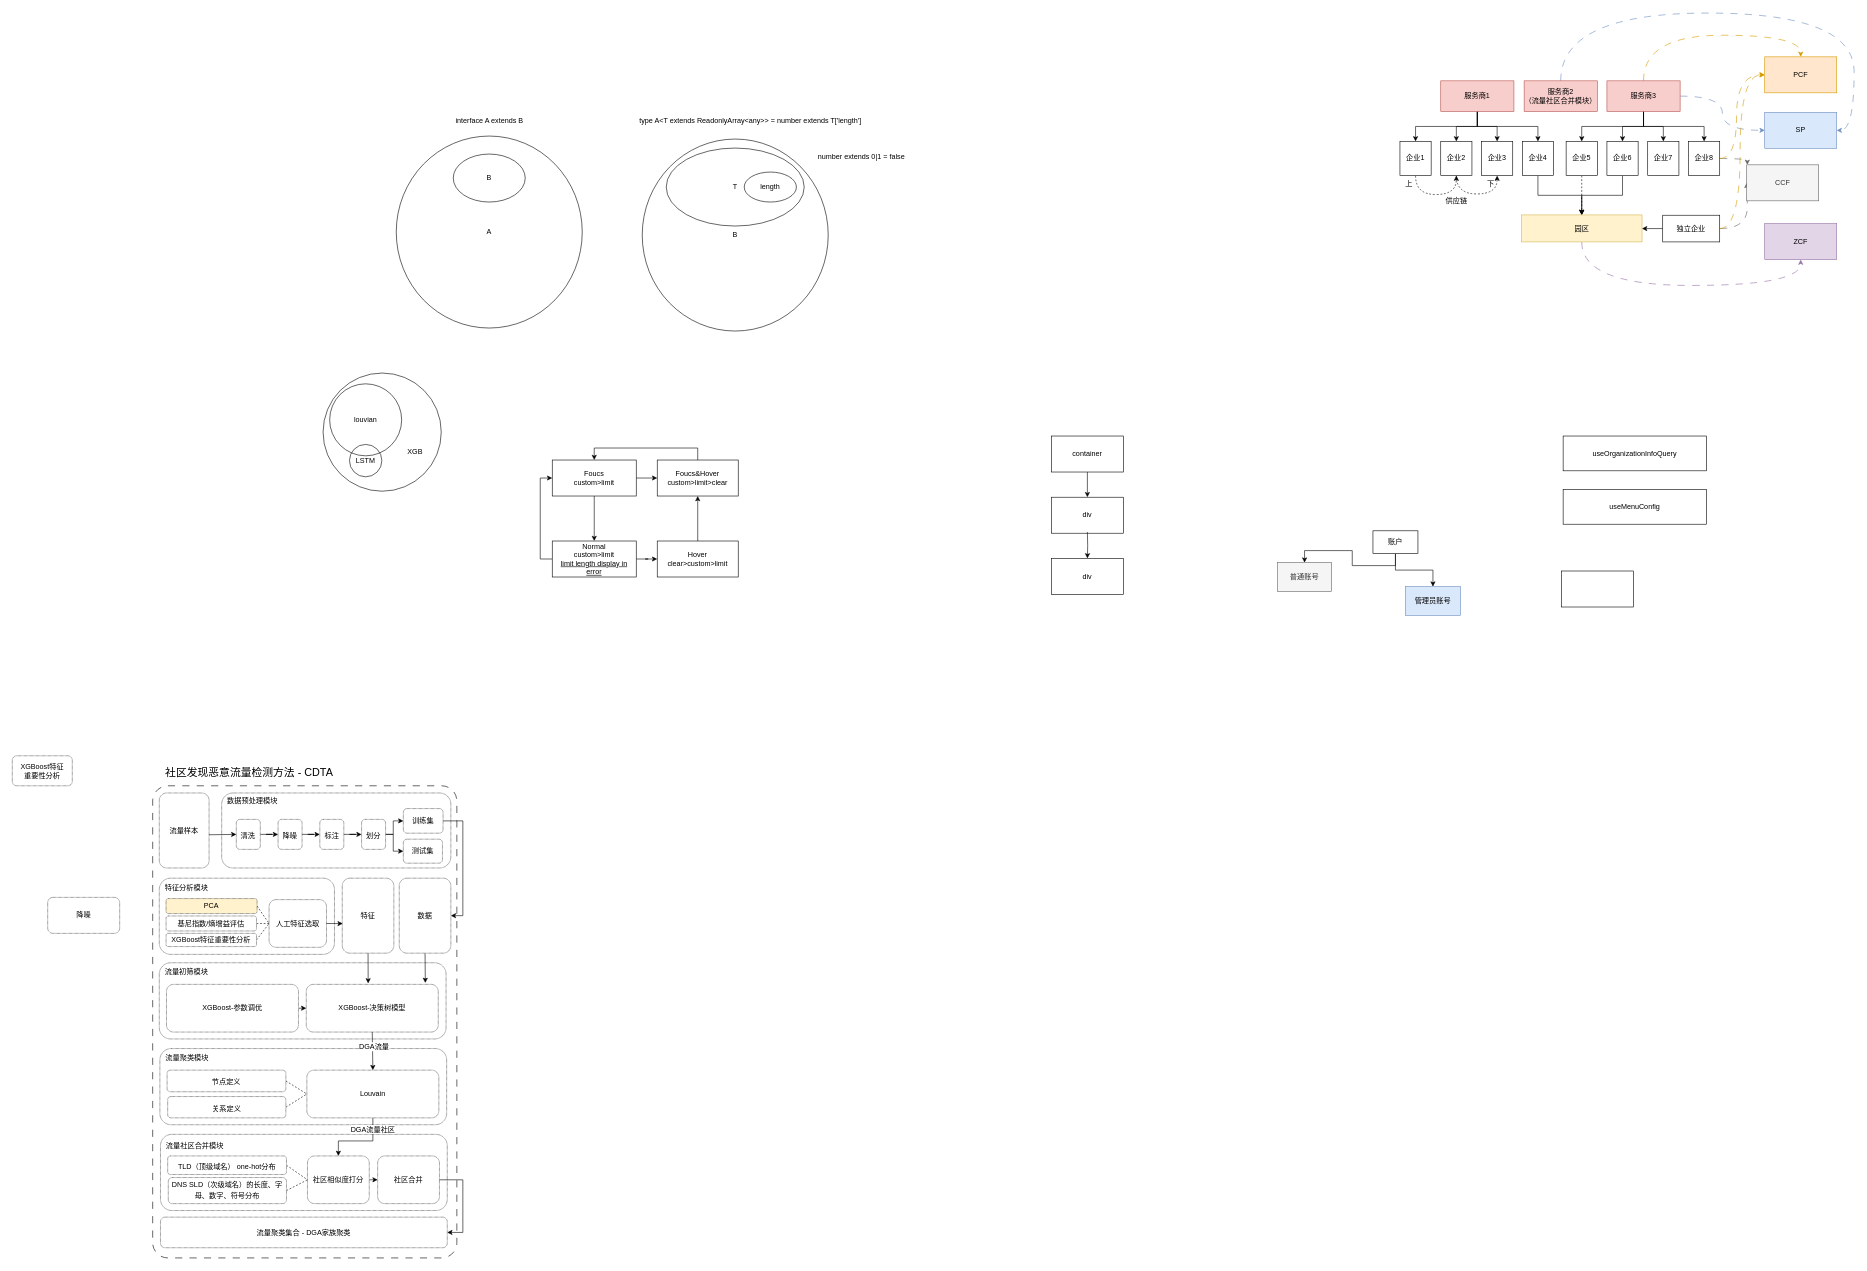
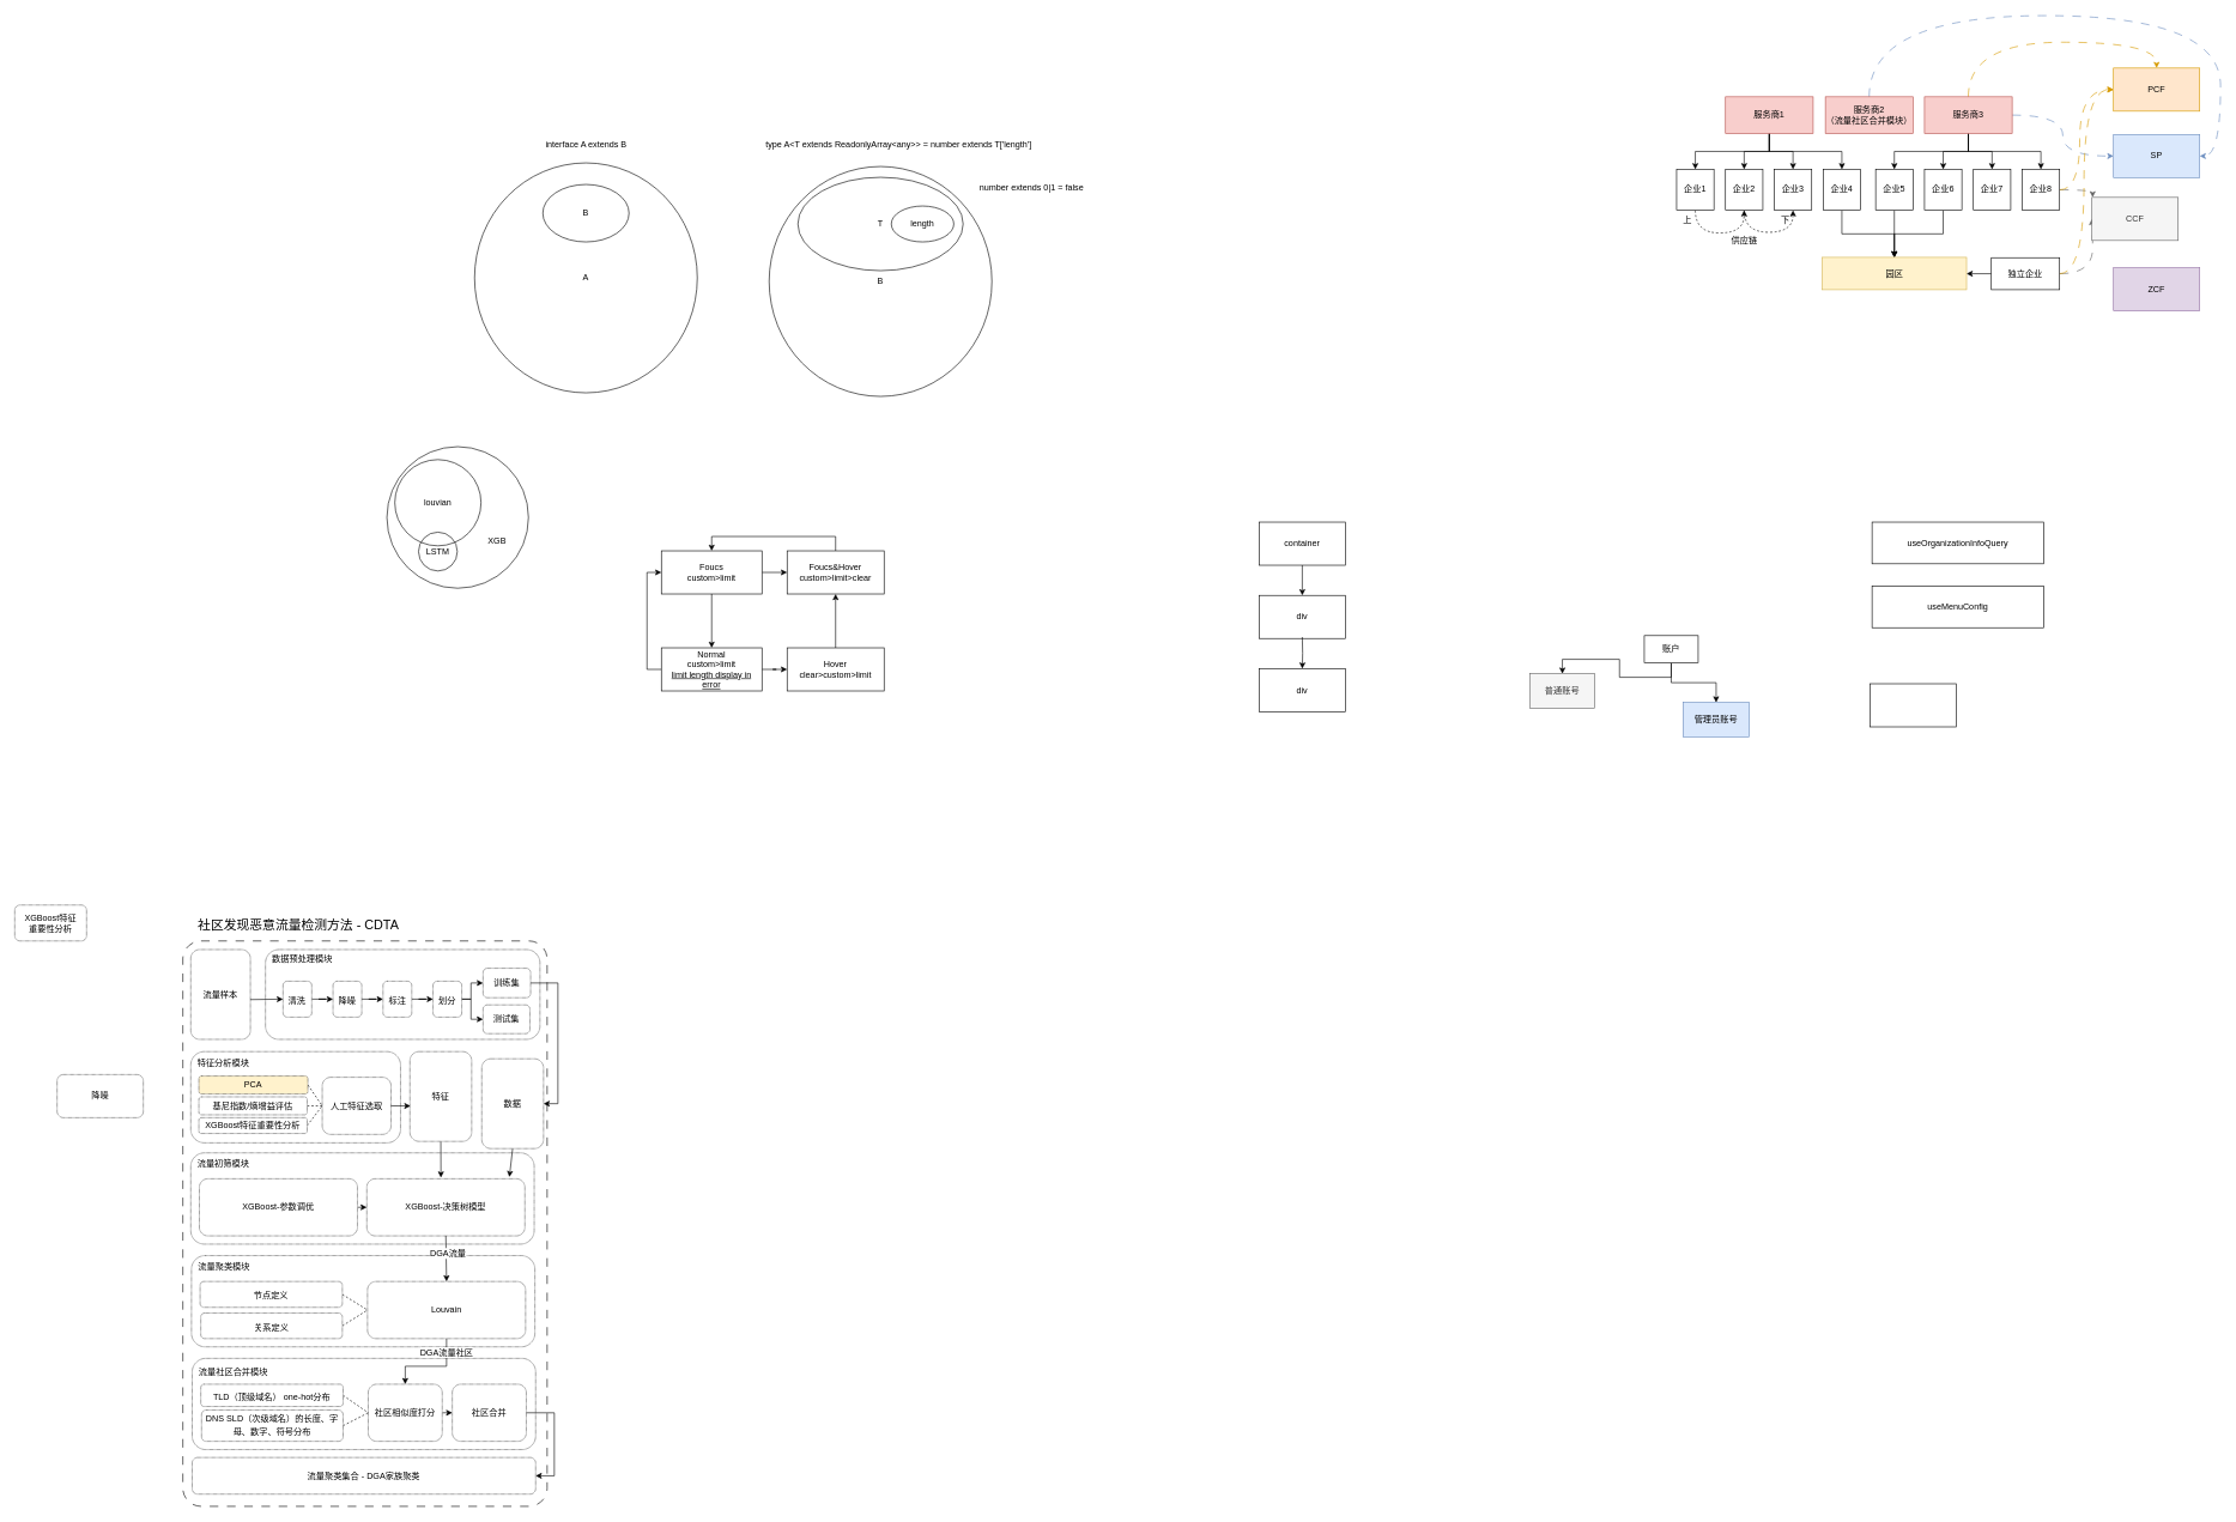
- <mxCell id="44" style="edgeStyle=orthogonalEdgeStyle;rounded=0;orthogonalLoop=1;jettySize=auto;html=1;exitX=0.5;exitY=1;exitDx=0;exitDy=0;entryX=0.5;entryY=0;entryDx=0;entryDy=0;dashed=1;" parent="1" source="45" target="60" edge="1"><mxGeometry relative="1" as="geometry" /></mxCell>
+ <mxCell id="44" style="edgeStyle=orthogonalEdgeStyle;rounded=0;orthogonalLoop=1;jettySize=auto;html=1;exitX=0.5;exitY=1;exitDx=0;exitDy=0;entryX=0.5;entryY=0;entryDx=0;entryDy=0;" parent="1" source="45" target="60" edge="1"><mxGeometry relative="1" as="geometry" /></mxCell>
- <mxCell id="59" style="edgeStyle=orthogonalEdgeStyle;rounded=0;orthogonalLoop=1;jettySize=auto;html=1;exitX=0.5;exitY=1;exitDx=0;exitDy=0;entryX=0.5;entryY=1;entryDx=0;entryDy=0;curved=1;dashed=1;dashPattern=12 12;fillColor=#e1d5e7;strokeColor=#9673a6;" parent="1" source="60" target="87" edge="1"><mxGeometry relative="1" as="geometry"><Array as="points"><mxPoint x="2636" y="474.96" /><mxPoint x="3001" y="474.96" /></Array></mxGeometry></mxCell>
- <mxCell id="119" value="数据" style="whiteSpace=wrap;html=1;rounded=1;dashed=1;dashPattern=1 1;strokeColor=default;fontFamily=Helvetica;fontSize=12;fontColor=default;fillColor=default;" vertex="1" parent="1"><mxGeometry x="665" y="1463" width="86" height="125" as="geometry" /></mxCell>
+ <mxCell id="119" value="数据" style="whiteSpace=wrap;html=1;rounded=1;dashed=1;dashPattern=1 1;strokeColor=default;fontFamily=Helvetica;fontSize=12;fontColor=default;fillColor=default;" vertex="1" parent="1"><mxGeometry x="670" y="1473" width="86" height="125" as="geometry" /></mxCell>
